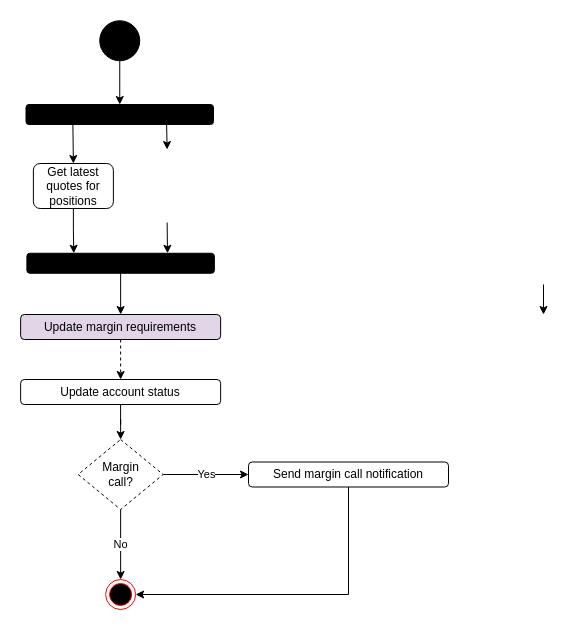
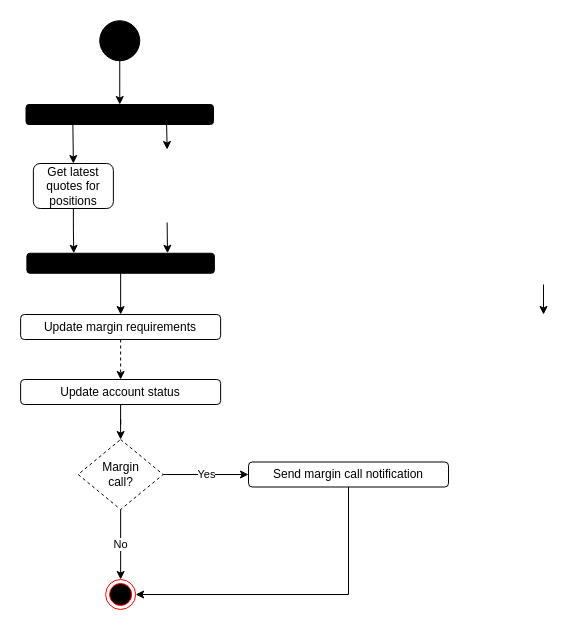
- <mxCell id="17" value="Update margin requirements" style="rounded=1;whiteSpace=wrap;html=1;fillColor=#e1d5e7;" vertex="1" parent="1"><mxGeometry x="20.13" y="314" width="200" height="25" as="geometry" /></mxCell>
+ <mxCell id="17" value="Update margin requirements" style="rounded=1;whiteSpace=wrap;html=1;fillColor=#FFFFFF;" vertex="1" parent="1"><mxGeometry x="20.13" y="314" width="200" height="25" as="geometry" /></mxCell>
